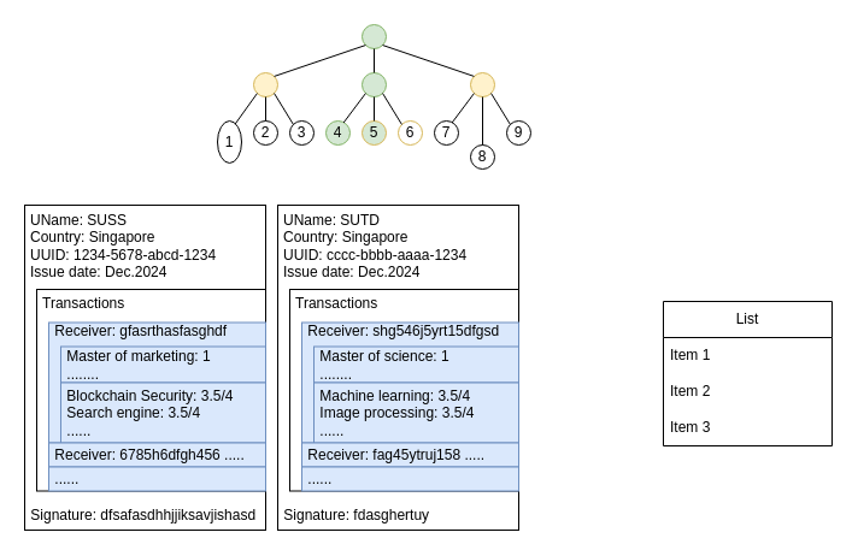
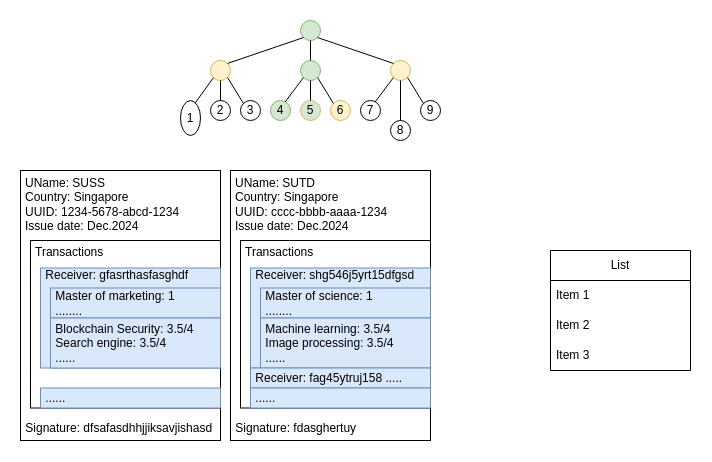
- <mxCell id="11" value="6" style="ellipse;whiteSpace=wrap;html=1;fillColor=#ffffff;strokeColor=#d6b656;" parent="1" vertex="1"><mxGeometry x="330" y="100" width="20" height="20" as="geometry" /></mxCell>
+ <mxCell id="11" value="6" style="ellipse;whiteSpace=wrap;html=1;fillColor=#fff2cc;strokeColor=#d6b656;" parent="1" vertex="1"><mxGeometry x="330" y="100" width="20" height="20" as="geometry" /></mxCell>
- <mxCell id="36" value="&amp;nbsp;Receiver: 6785h6dfgh456 ....." style="rounded=0;whiteSpace=wrap;html=1;align=left;fillColor=#dae8fc;strokeColor=#6c8ebf;" vertex="1" parent="1"><mxGeometry x="40" y="367.5" width="180" height="20" as="geometry" /></mxCell>
